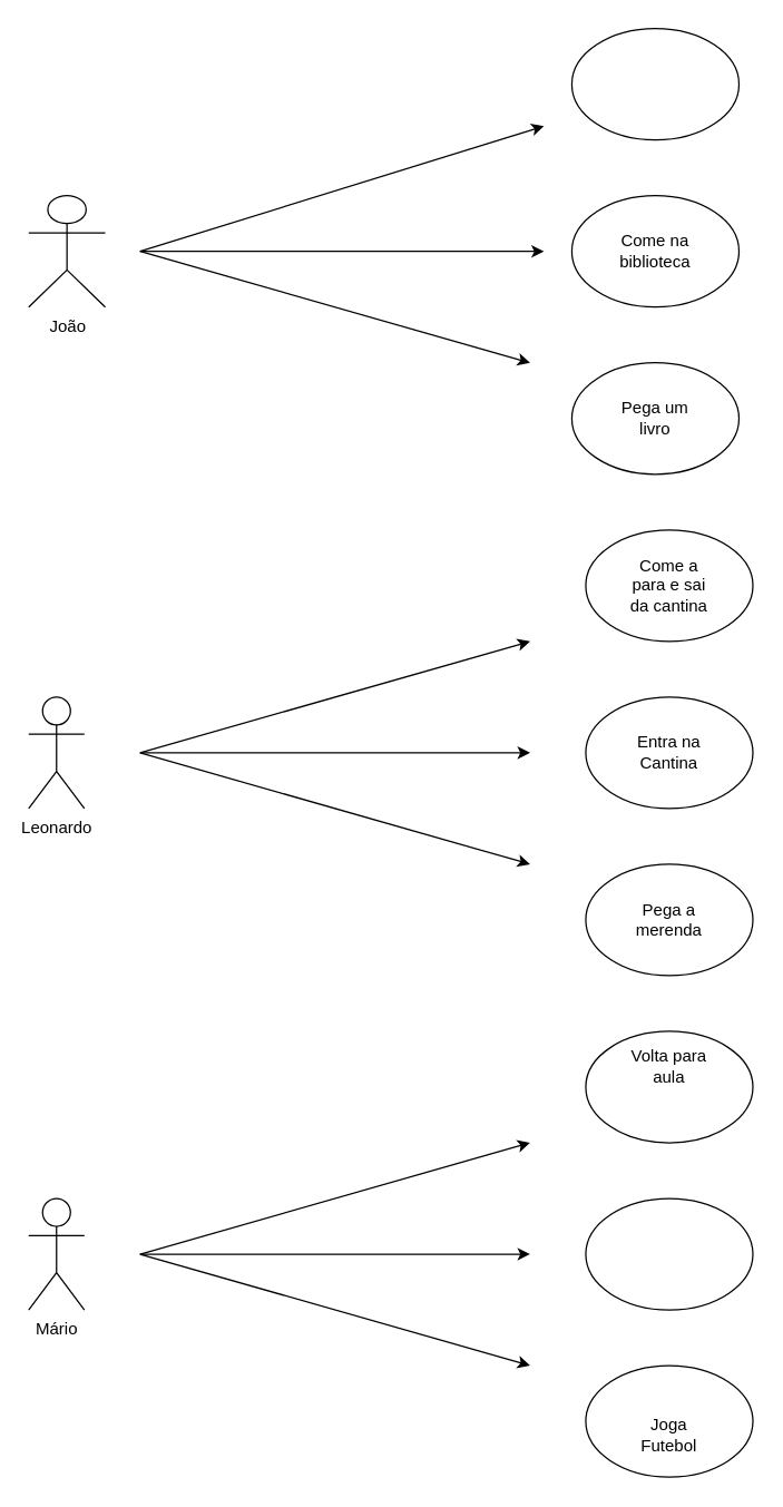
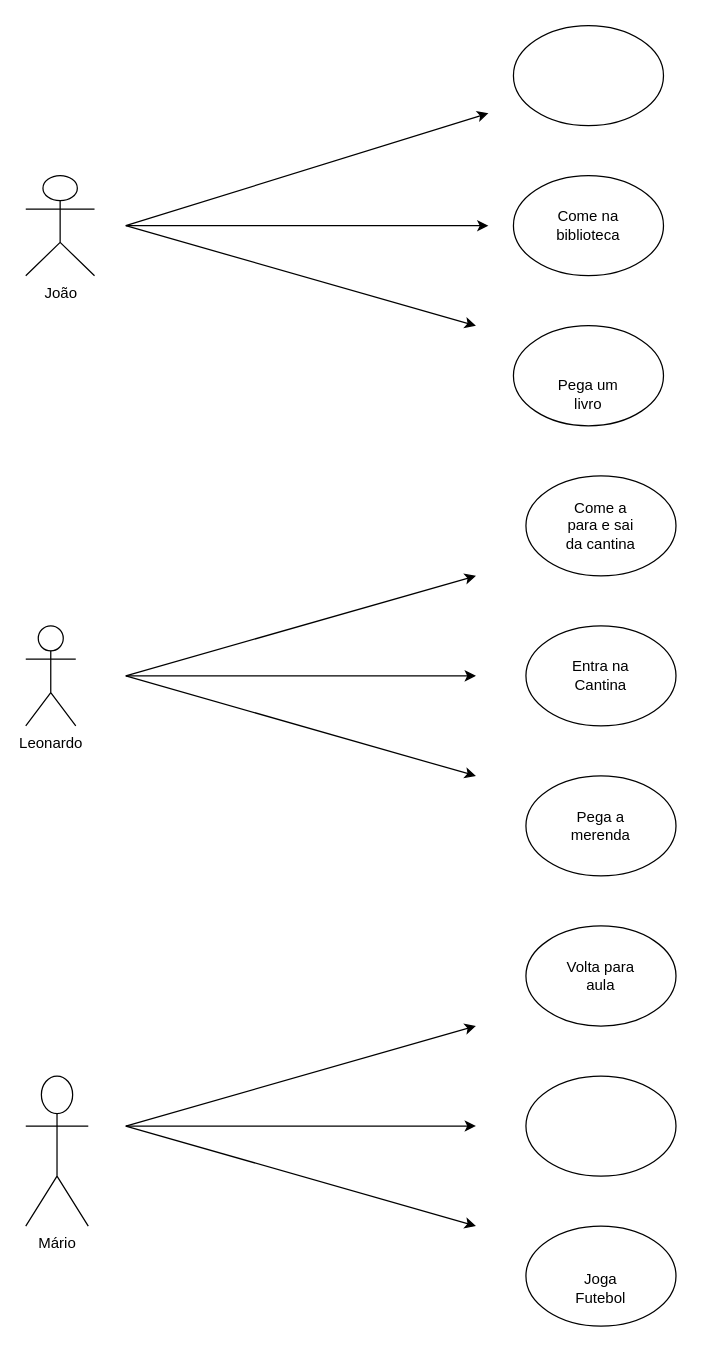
- <mxCell id="6" value="Pega um livro" style="text;html=1;align=center;verticalAlign=middle;whiteSpace=wrap;rounded=0;" vertex="1" parent="1"><mxGeometry x="440" y="285" width="60" height="30" as="geometry" /></mxCell>
+ <mxCell id="6" value="Pega um livro" style="text;html=1;align=center;verticalAlign=middle;whiteSpace=wrap;rounded=0;" vertex="1" parent="1"><mxGeometry x="440" y="300" width="60" height="30" as="geometry" /></mxCell>
- <mxCell id="20" value="Volta para aula" style="text;html=1;align=center;verticalAlign=middle;whiteSpace=wrap;rounded=0;" vertex="1" parent="1"><mxGeometry x="450" y="750" width="60" height="30" as="geometry" /></mxCell>
+ <mxCell id="20" value="Volta para aula" style="text;html=1;align=center;verticalAlign=middle;whiteSpace=wrap;rounded=0;" vertex="1" parent="1"><mxGeometry x="450" y="765" width="60" height="30" as="geometry" /></mxCell>
- <mxCell id="15" value="Mário&lt;div&gt;&lt;br/&gt;&lt;/div&gt;" style="shape=umlActor;verticalLabelPosition=bottom;verticalAlign=top;html=1;outlineConnect=0;" vertex="1" parent="1"><mxGeometry x="20" y="860" width="40" height="80" as="geometry" /></mxCell>
+ <mxCell id="15" value="Mário&lt;div&gt;&lt;br/&gt;&lt;/div&gt;" style="shape=umlActor;verticalLabelPosition=bottom;verticalAlign=top;html=1;outlineConnect=0;" vertex="1" parent="1"><mxGeometry x="20" y="860" width="50" height="120" as="geometry" /></mxCell>
